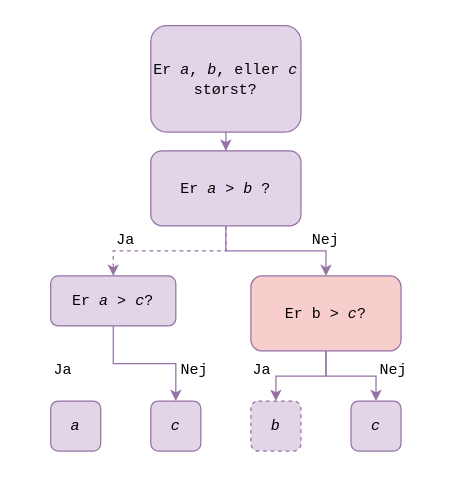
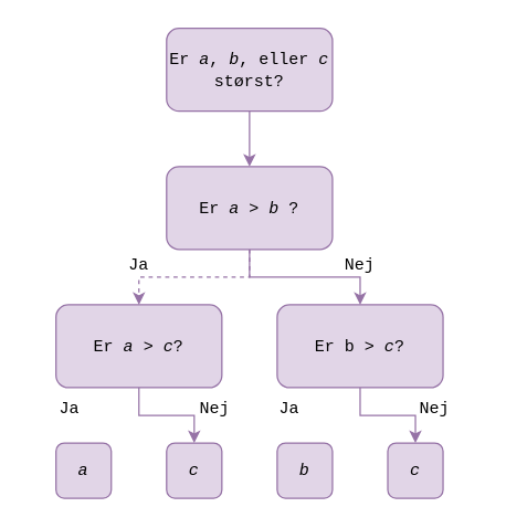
- <mxCell id="3" value="&lt;font face=&quot;Courier New&quot;&gt;Er &lt;i&gt;a&lt;/i&gt;, &lt;i&gt;b&lt;/i&gt;, eller &lt;i&gt;c&lt;/i&gt; &lt;br&gt;størst?&lt;br&gt;&lt;/font&gt;" style="whiteSpace=wrap;html=1;rounded=1;strokeColor=#9673a6;fillColor=#e1d5e7;" vertex="1" parent="1"><mxGeometry x="120" y="20" width="120" height="85" as="geometry" /></mxCell>
+ <mxCell id="3" value="&lt;font face=&quot;Courier New&quot;&gt;Er &lt;i&gt;a&lt;/i&gt;, &lt;i&gt;b&lt;/i&gt;, eller &lt;i&gt;c&lt;/i&gt; &lt;br&gt;størst?&lt;br&gt;&lt;/font&gt;" style="whiteSpace=wrap;html=1;rounded=1;strokeColor=#9673a6;fillColor=#e1d5e7;" vertex="1" parent="1"><mxGeometry x="120" y="20" width="120" height="60" as="geometry" /></mxCell>
- <mxCell id="8" value="&lt;font face=&quot;Courier New&quot;&gt;Er &lt;i&gt;a&lt;/i&gt; &amp;gt; &lt;i&gt;c&lt;/i&gt;?&lt;br&gt;&lt;/font&gt;" style="whiteSpace=wrap;html=1;rounded=1;strokeColor=#9673a6;fillColor=#e1d5e7;" vertex="1" parent="1"><mxGeometry x="40" y="220" width="100" height="40" as="geometry" /></mxCell>
+ <mxCell id="8" value="&lt;font face=&quot;Courier New&quot;&gt;Er &lt;i&gt;a&lt;/i&gt; &amp;gt; &lt;i&gt;c&lt;/i&gt;?&lt;br&gt;&lt;/font&gt;" style="whiteSpace=wrap;html=1;rounded=1;strokeColor=#9673a6;fillColor=#e1d5e7;" vertex="1" parent="1"><mxGeometry x="40" y="220" width="120" height="60" as="geometry" /></mxCell>
- <mxCell id="11" value="&lt;font face=&quot;Courier New&quot;&gt;Er b &amp;gt; &lt;i&gt;c&lt;/i&gt;?&lt;br&gt;&lt;/font&gt;" style="whiteSpace=wrap;html=1;rounded=1;strokeColor=#9673a6;fillColor=#f8cecc;" vertex="1" parent="1"><mxGeometry x="200" y="220" width="120" height="60" as="geometry" /></mxCell>
+ <mxCell id="11" value="&lt;font face=&quot;Courier New&quot;&gt;Er b &amp;gt; &lt;i&gt;c&lt;/i&gt;?&lt;br&gt;&lt;/font&gt;" style="whiteSpace=wrap;html=1;rounded=1;strokeColor=#9673a6;fillColor=#e1d5e7;" vertex="1" parent="1"><mxGeometry x="200" y="220" width="120" height="60" as="geometry" /></mxCell>
- <mxCell id="9" style="edgeStyle=orthogonalEdgeStyle;rounded=0;orthogonalLoop=1;jettySize=auto;html=1;entryX=0.5;entryY=0;entryDx=0;entryDy=0;strokeColor=#9673a6;fillColor=#e1d5e7;" edge="1" parent="1" source="11" target="16"><mxGeometry relative="1" as="geometry" /></mxCell>
- <mxCell id="16" value="&lt;font face=&quot;Courier New&quot;&gt;&lt;i&gt;b&lt;/i&gt;&lt;/font&gt;" style="whiteSpace=wrap;html=1;rounded=1;strokeColor=#9673a6;fillColor=#e1d5e7;dashed=1;" vertex="1" parent="1"><mxGeometry x="200" y="320" width="40" height="40" as="geometry" /></mxCell>
+ <mxCell id="16" value="&lt;font face=&quot;Courier New&quot;&gt;&lt;i&gt;b&lt;/i&gt;&lt;/font&gt;" style="whiteSpace=wrap;html=1;rounded=1;strokeColor=#9673a6;fillColor=#e1d5e7;" vertex="1" parent="1"><mxGeometry x="200" y="320" width="40" height="40" as="geometry" /></mxCell>
